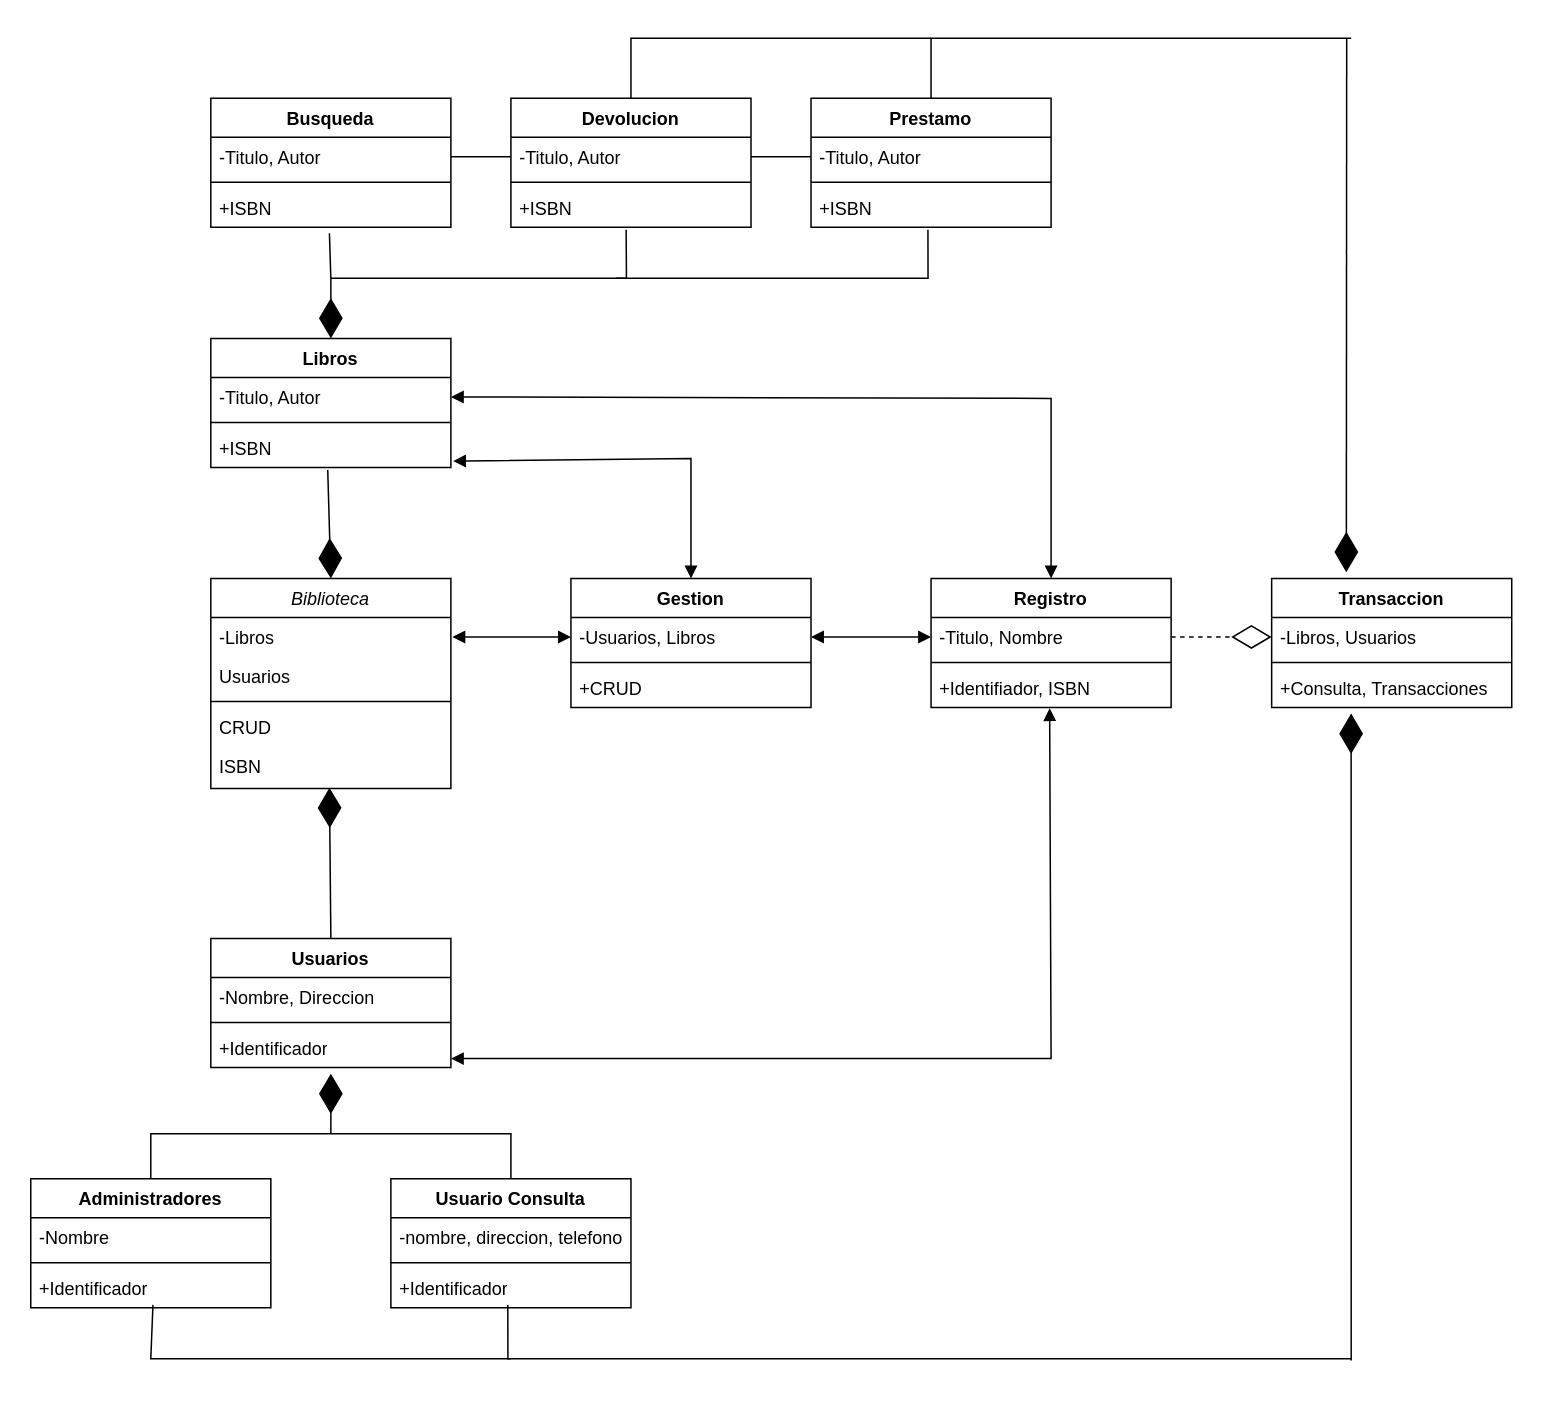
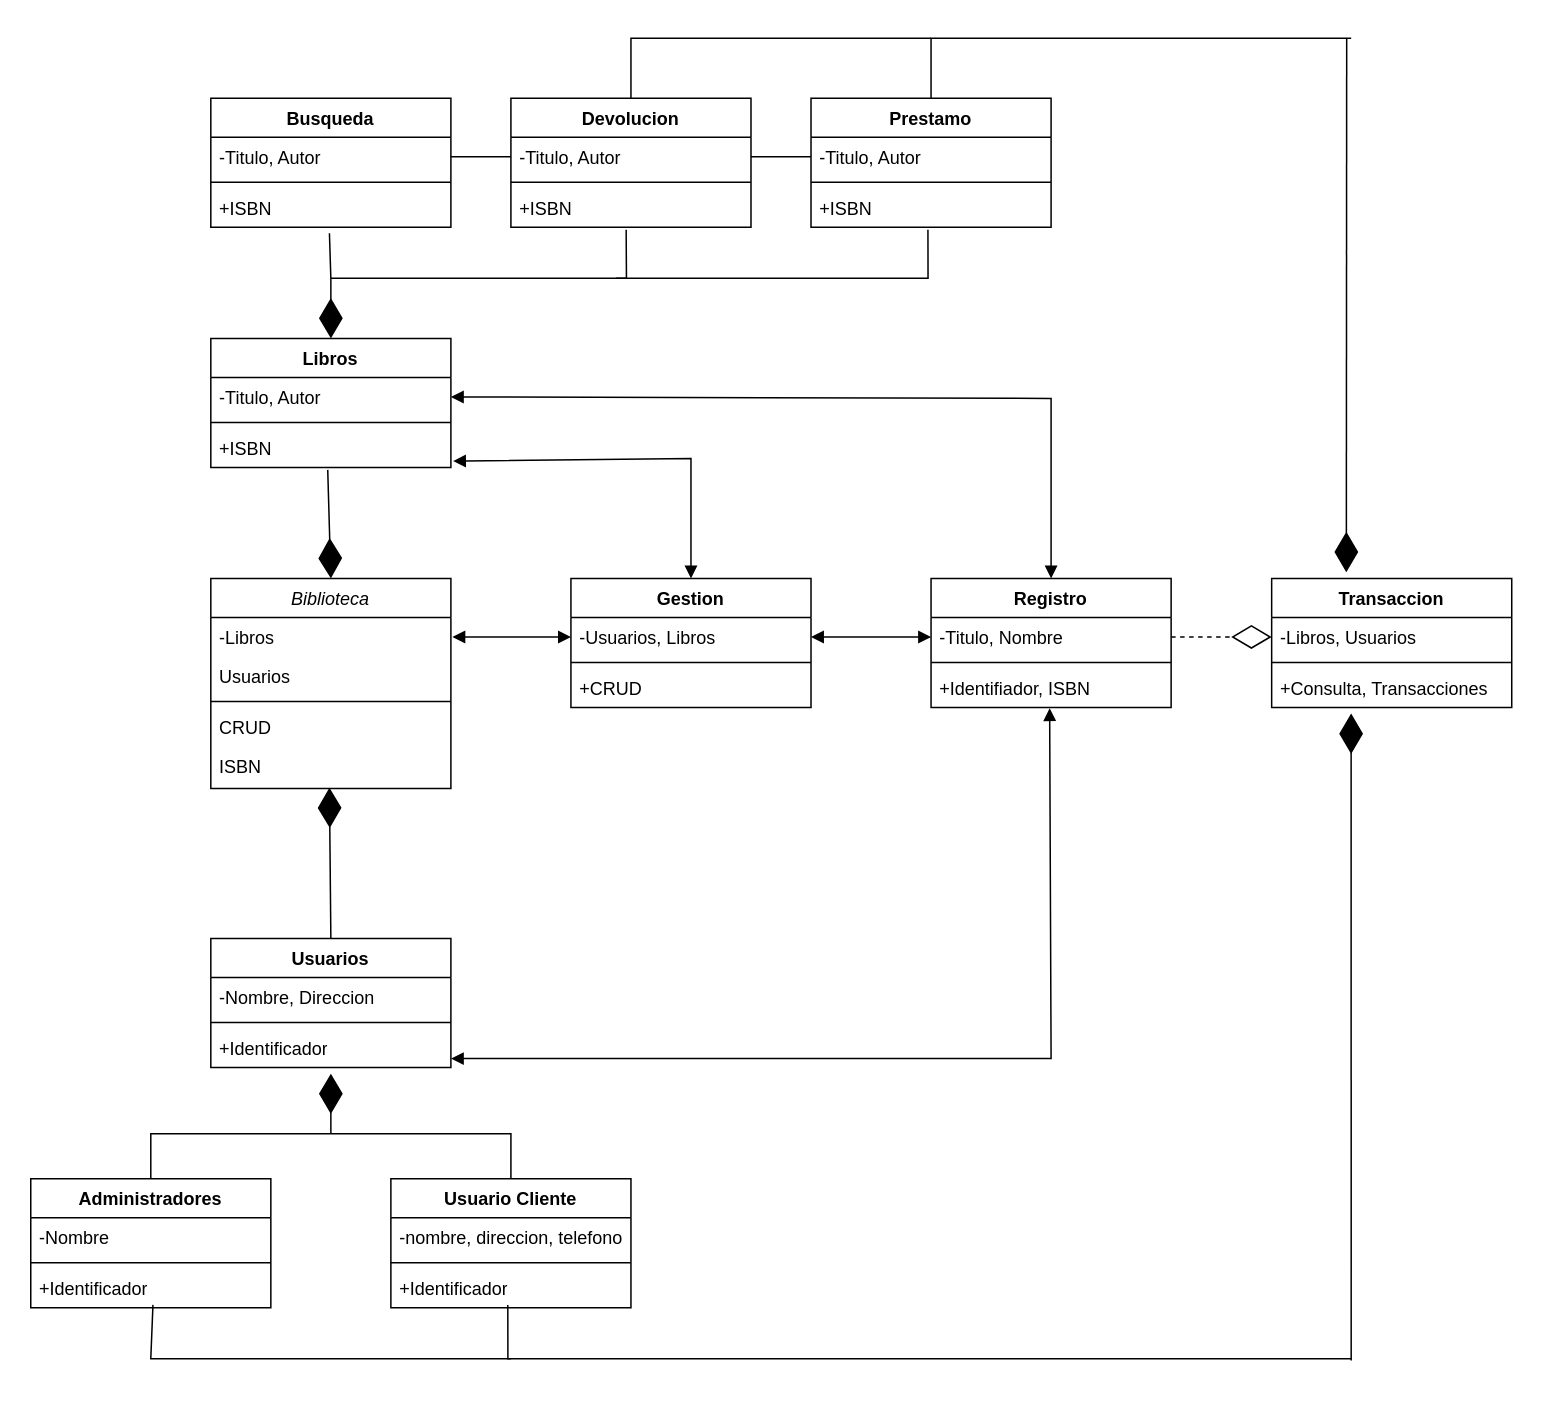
- <mxCell id="58" value="Usuario Consulta" style="swimlane;fontStyle=1;align=center;verticalAlign=top;childLayout=stackLayout;horizontal=1;startSize=26;horizontalStack=0;resizeParent=1;resizeParentMax=0;resizeLast=0;collapsible=1;marginBottom=0;whiteSpace=wrap;html=1;" vertex="1" parent="1"><mxGeometry x="260" y="780" width="160" height="86" as="geometry" /></mxCell>
+ <mxCell id="58" value="Usuario Cliente" style="swimlane;fontStyle=1;align=center;verticalAlign=top;childLayout=stackLayout;horizontal=1;startSize=26;horizontalStack=0;resizeParent=1;resizeParentMax=0;resizeLast=0;collapsible=1;marginBottom=0;whiteSpace=wrap;html=1;" vertex="1" parent="1"><mxGeometry x="260" y="780" width="160" height="86" as="geometry" /></mxCell>
